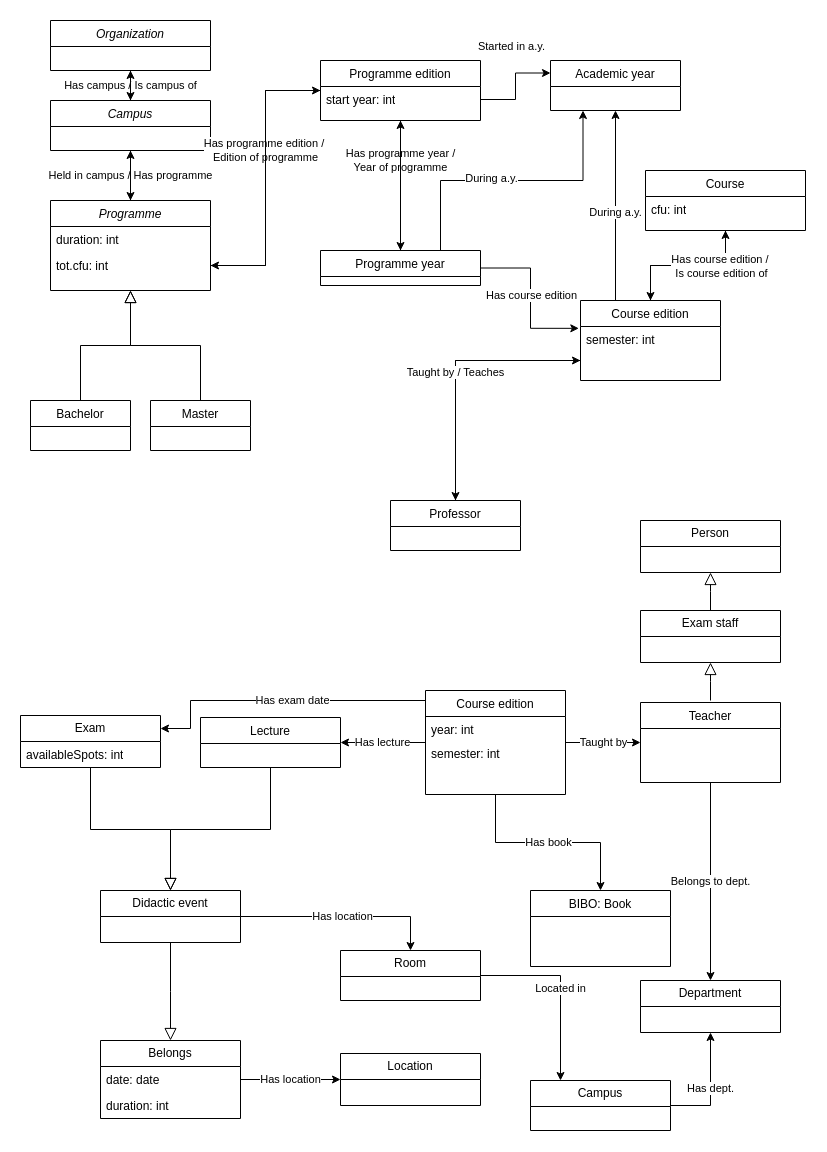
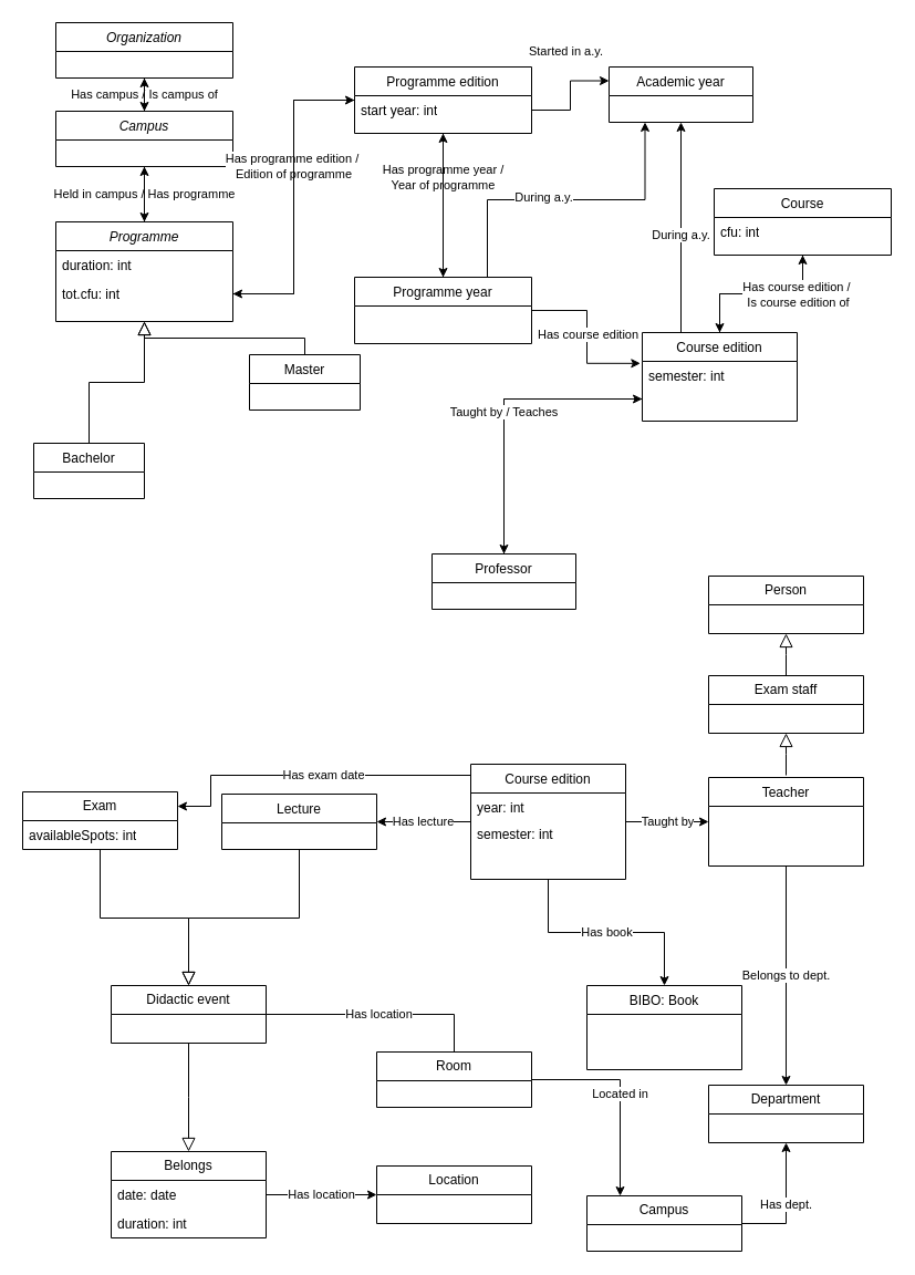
- <mxCell id="24" value="Programme year" style="swimlane;fontStyle=0;align=center;verticalAlign=top;childLayout=stackLayout;horizontal=1;startSize=26;horizontalStack=0;resizeParent=1;resizeLast=0;collapsible=1;marginBottom=0;rounded=0;shadow=0;strokeWidth=1;" parent="1" vertex="1"><mxGeometry x="320" y="250" width="160" height="35" as="geometry"><mxRectangle x="550" y="140" width="160" height="26" as="alternateBounds" /></mxGeometry></mxCell>
+ <mxCell id="24" value="Programme year" style="swimlane;fontStyle=0;align=center;verticalAlign=top;childLayout=stackLayout;horizontal=1;startSize=26;horizontalStack=0;resizeParent=1;resizeLast=0;collapsible=1;marginBottom=0;rounded=0;shadow=0;strokeWidth=1;" parent="1" vertex="1"><mxGeometry x="320" y="250" width="160" height="60" as="geometry"><mxRectangle x="550" y="140" width="160" height="26" as="alternateBounds" /></mxGeometry></mxCell>
- <mxCell id="8" value="Master" style="swimlane;fontStyle=0;align=center;verticalAlign=top;childLayout=stackLayout;horizontal=1;startSize=26;horizontalStack=0;resizeParent=1;resizeLast=0;collapsible=1;marginBottom=0;rounded=0;shadow=0;strokeWidth=1;" parent="1" vertex="1"><mxGeometry x="150" y="400" width="100" height="50" as="geometry"><mxRectangle x="340" y="380" width="170" height="26" as="alternateBounds" /></mxGeometry></mxCell>
+ <mxCell id="8" value="Master" style="swimlane;fontStyle=0;align=center;verticalAlign=top;childLayout=stackLayout;horizontal=1;startSize=26;horizontalStack=0;resizeParent=1;resizeLast=0;collapsible=1;marginBottom=0;rounded=0;shadow=0;strokeWidth=1;" parent="1" vertex="1"><mxGeometry x="225" y="320" width="100" height="50" as="geometry"><mxRectangle x="340" y="380" width="170" height="26" as="alternateBounds" /></mxGeometry></mxCell>
- <mxCell id="50" value="Has location" style="edgeStyle=orthogonalEdgeStyle;rounded=0;orthogonalLoop=1;jettySize=auto;html=1;" parent="1" source="51" target="61" edge="1"><mxGeometry relative="1" as="geometry" /></mxCell>
+ <mxCell id="50" value="Has location" style="edgeStyle=orthogonalEdgeStyle;rounded=0;orthogonalLoop=1;jettySize=auto;html=1;endArrow=none;" parent="1" source="51" target="61" edge="1"><mxGeometry relative="1" as="geometry" /></mxCell>
